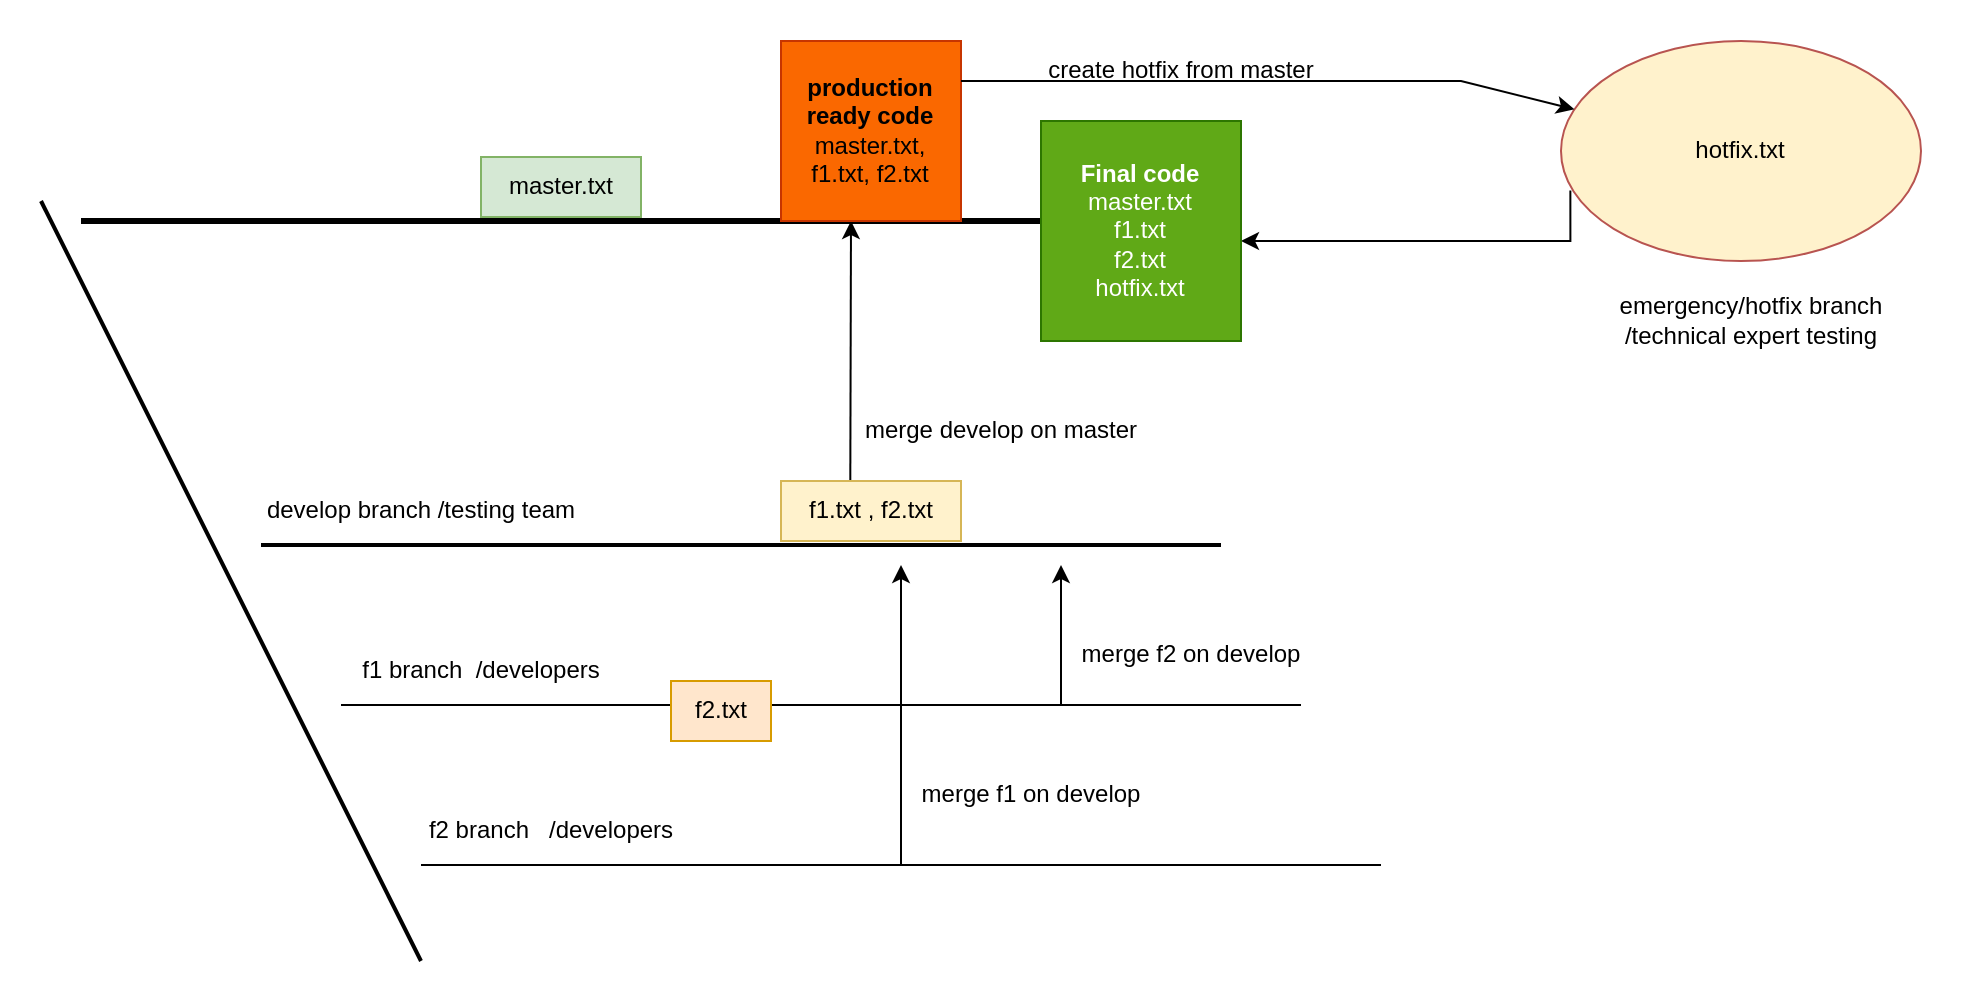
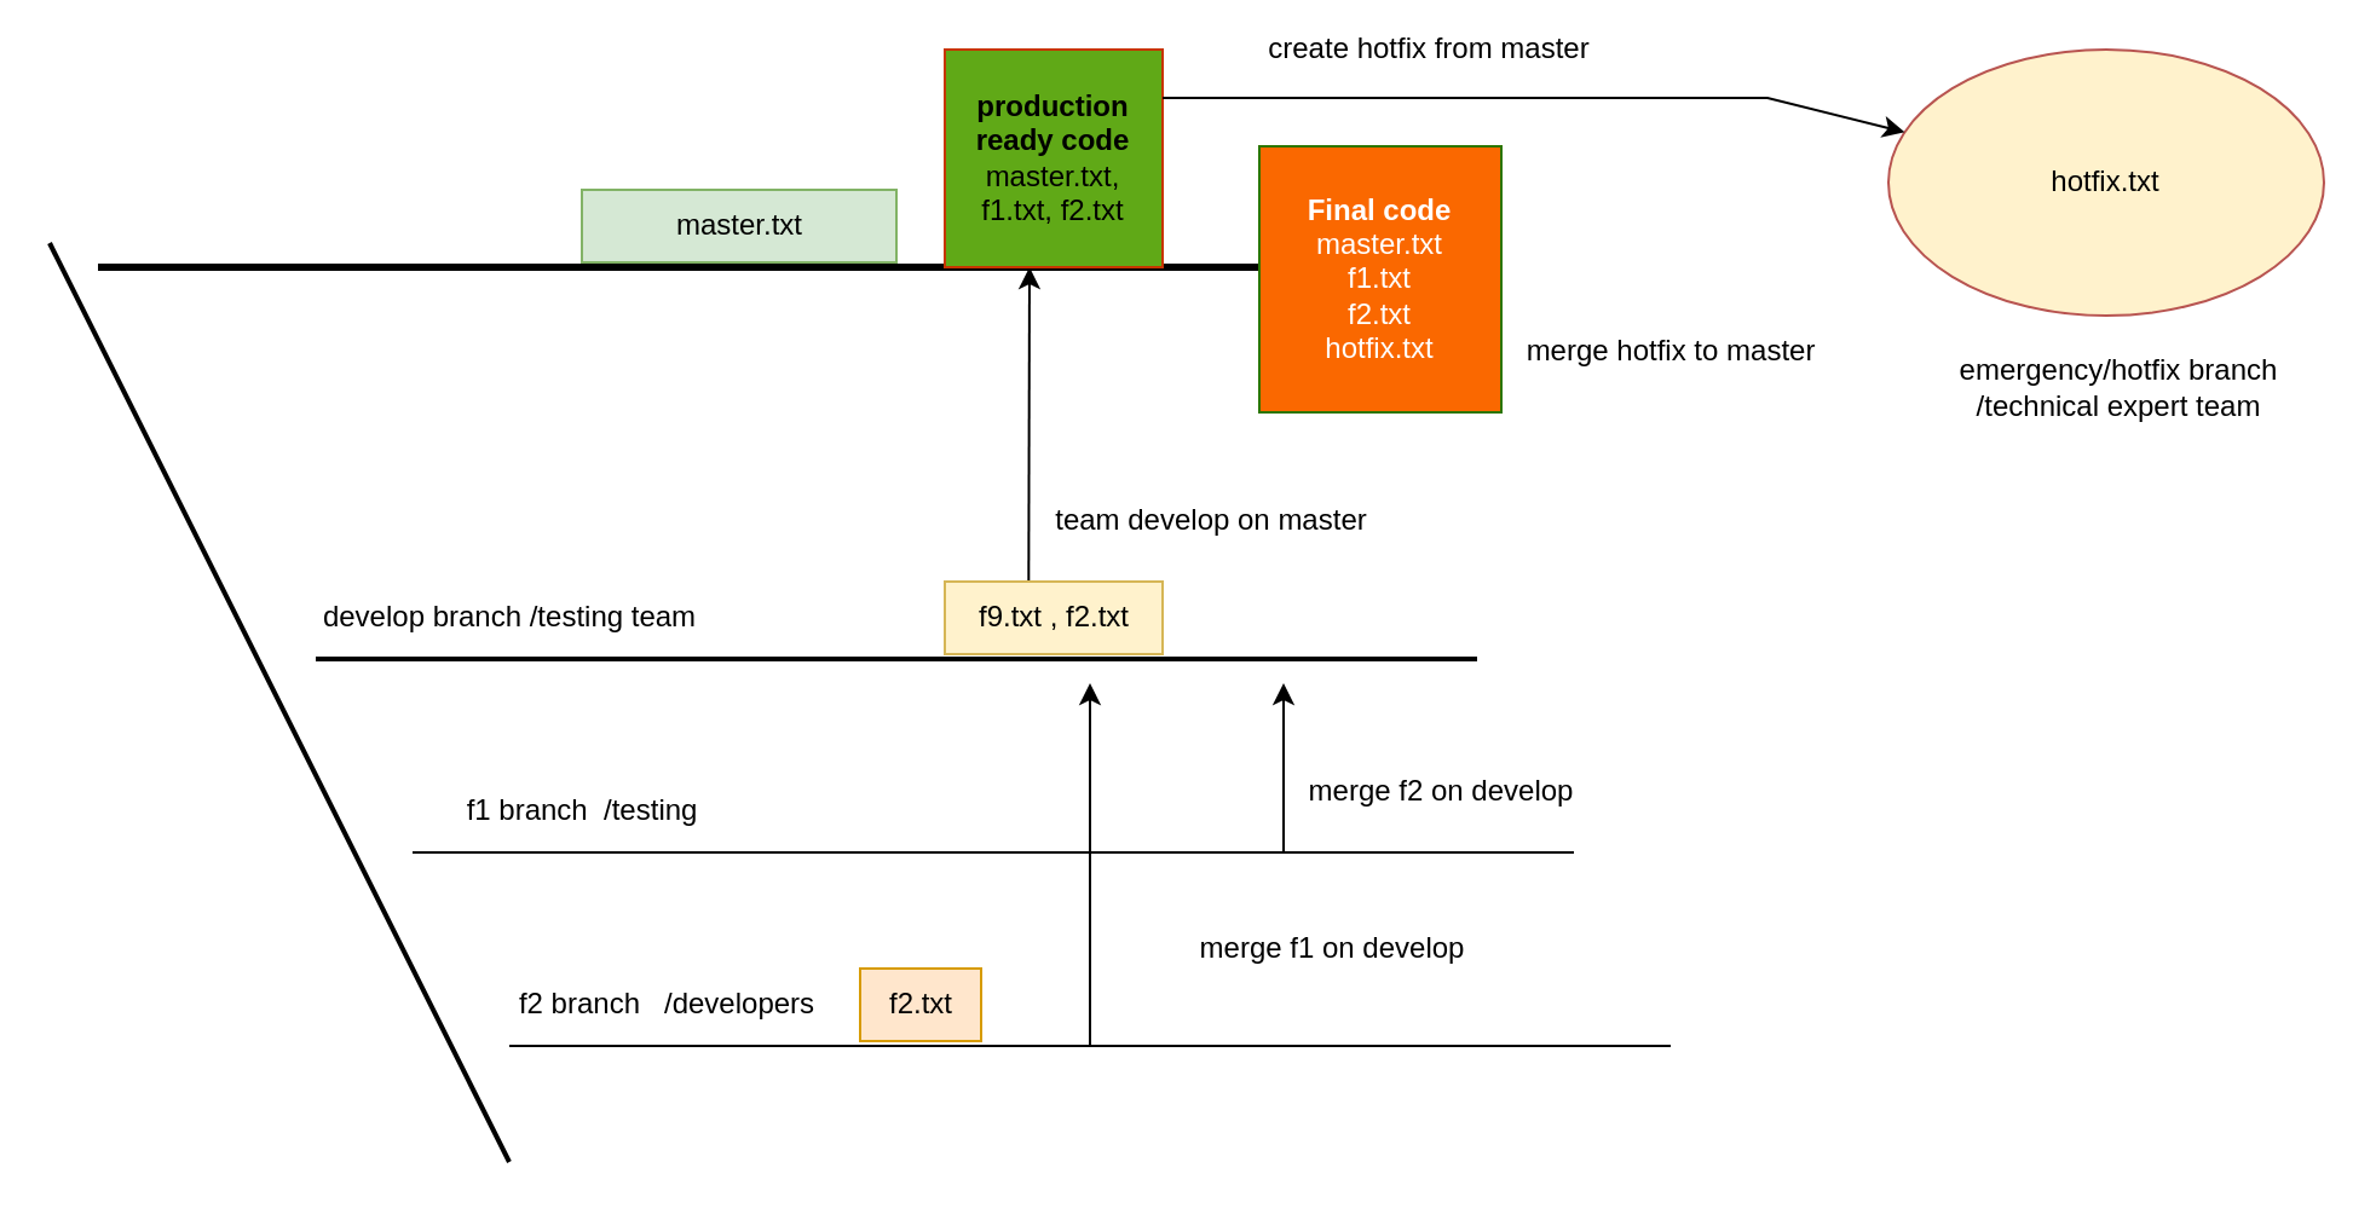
- <mxCell id="25" value="create hotfix from master" style="text;html=1;align=center;verticalAlign=middle;resizable=0;points=[];autosize=1;strokeColor=none;fillColor=none;" vertex="1" parent="1"><mxGeometry x="510" y="20" width="160" height="30" as="geometry" /></mxCell>
+ <mxCell id="25" value="create hotfix from master" style="text;html=1;align=center;verticalAlign=middle;resizable=0;points=[];autosize=1;strokeColor=none;fillColor=none;" vertex="1" parent="1"><mxGeometry x="510" y="5" width="160" height="30" as="geometry" /></mxCell>
- <mxCell id="18" value="&lt;b&gt;production ready code&lt;/b&gt;&lt;br&gt;master.txt, f1.txt, f2.txt" style="whiteSpace=wrap;html=1;aspect=fixed;fillColor=#fa6800;fontColor=#000000;strokeColor=#C73500;" vertex="1" parent="1"><mxGeometry x="390" y="20" width="90" height="90" as="geometry" /></mxCell>
+ <mxCell id="18" value="&lt;b&gt;production ready code&lt;/b&gt;&lt;br&gt;master.txt, f1.txt, f2.txt" style="whiteSpace=wrap;html=1;aspect=fixed;fillColor=#60a917;fontColor=#000000;strokeColor=#C73500;" vertex="1" parent="1"><mxGeometry x="390" y="20" width="90" height="90" as="geometry" /></mxCell>
- <mxCell id="10" value="master.txt" style="text;html=1;align=center;verticalAlign=middle;resizable=0;points=[];autosize=1;strokeColor=#82b366;fillColor=#d5e8d4;" vertex="1" parent="1"><mxGeometry x="240" y="78" width="80" height="30" as="geometry" /></mxCell>
+ <mxCell id="10" value="master.txt" style="text;html=1;align=center;verticalAlign=middle;resizable=0;points=[];autosize=1;strokeColor=#82b366;fillColor=#d5e8d4;" vertex="1" parent="1"><mxGeometry x="240" y="78" width="130" height="30" as="geometry" /></mxCell>
- <mxCell id="21" value="&lt;b&gt;Final code&lt;/b&gt;&lt;br&gt;master.txt&lt;br&gt;f1.txt&lt;br&gt;f2.txt&lt;br&gt;hotfix.txt" style="whiteSpace=wrap;html=1;fillColor=#60a917;strokeColor=#2D7600;fontColor=#ffffff;" vertex="1" parent="1"><mxGeometry x="520" y="60" width="100" height="110" as="geometry" /></mxCell>
+ <mxCell id="21" value="&lt;b&gt;Final code&lt;/b&gt;&lt;br&gt;master.txt&lt;br&gt;f1.txt&lt;br&gt;f2.txt&lt;br&gt;hotfix.txt" style="whiteSpace=wrap;html=1;fillColor=#fa6800;strokeColor=#2D7600;fontColor=#ffffff;" vertex="1" parent="1"><mxGeometry x="520" y="60" width="100" height="110" as="geometry" /></mxCell>
- <mxCell id="15" value="" style="edgeStyle=orthogonalEdgeStyle;rounded=0;orthogonalLoop=1;jettySize=auto;html=1;exitX=0.026;exitY=0.679;exitDx=0;exitDy=0;exitPerimeter=0;" edge="1" parent="1" source="16" target="21"><mxGeometry relative="1" as="geometry"><Array as="points"><mxPoint x="785" y="120" /></Array></mxGeometry></mxCell>
+ <mxCell id="26" value="merge hotfix to master" style="text;html=1;align=center;verticalAlign=middle;resizable=0;points=[];autosize=1;strokeColor=none;fillColor=none;" vertex="1" parent="1"><mxGeometry x="620" y="130" width="140" height="30" as="geometry" /></mxCell>
- <mxCell id="17" value="emergency/hotfix branch&lt;br&gt;/technical expert testing" style="text;html=1;align=center;verticalAlign=middle;resizable=0;points=[];autosize=1;strokeColor=none;fillColor=none;" vertex="1" parent="1"><mxGeometry x="800" y="140" width="150" height="40" as="geometry" /></mxCell>
+ <mxCell id="17" value="emergency/hotfix branch&lt;br&gt;/technical expert team" style="text;html=1;align=center;verticalAlign=middle;resizable=0;points=[];autosize=1;strokeColor=none;fillColor=none;" vertex="1" parent="1"><mxGeometry x="800" y="140" width="150" height="40" as="geometry" /></mxCell>
- <mxCell id="24" value="merge develop on master" style="text;html=1;align=center;verticalAlign=middle;resizable=0;points=[];autosize=1;strokeColor=none;fillColor=none;" vertex="1" parent="1"><mxGeometry x="420" y="200" width="160" height="30" as="geometry" /></mxCell>
+ <mxCell id="24" value="team develop on master" style="text;html=1;align=center;verticalAlign=middle;resizable=0;points=[];autosize=1;strokeColor=none;fillColor=none;" vertex="1" parent="1"><mxGeometry x="420" y="200" width="160" height="30" as="geometry" /></mxCell>
- <mxCell id="19" value="f1.txt , f2.txt" style="text;html=1;align=center;verticalAlign=middle;resizable=0;points=[];autosize=1;strokeColor=#d6b656;fillColor=#fff2cc;" vertex="1" parent="1"><mxGeometry x="390" y="240" width="90" height="30" as="geometry" /></mxCell>
+ <mxCell id="19" value="f9.txt , f2.txt" style="text;html=1;align=center;verticalAlign=middle;resizable=0;points=[];autosize=1;strokeColor=#d6b656;fillColor=#fff2cc;" vertex="1" parent="1"><mxGeometry x="390" y="240" width="90" height="30" as="geometry" /></mxCell>
- <mxCell id="8" value="f1 branch&amp;nbsp; /developers" style="text;html=1;align=center;verticalAlign=middle;resizable=0;points=[];autosize=1;strokeColor=none;fillColor=none;" vertex="1" parent="1"><mxGeometry x="170" y="320" width="140" height="30" as="geometry" /></mxCell>
+ <mxCell id="8" value="f1 branch&amp;nbsp; /testing" style="text;html=1;align=center;verticalAlign=middle;resizable=0;points=[];autosize=1;strokeColor=none;fillColor=none;" vertex="1" parent="1"><mxGeometry x="170" y="320" width="140" height="30" as="geometry" /></mxCell>
- <mxCell id="11" value="f2.txt" style="text;html=1;align=center;verticalAlign=middle;resizable=0;points=[];autosize=1;strokeColor=#d79b00;fillColor=#ffe6cc;" vertex="1" parent="1"><mxGeometry x="335" y="340" width="50" height="30" as="geometry" /></mxCell>
+ <mxCell id="11" value="f2.txt" style="text;html=1;align=center;verticalAlign=middle;resizable=0;points=[];autosize=1;strokeColor=#d79b00;fillColor=#ffe6cc;" vertex="1" parent="1"><mxGeometry x="355" y="400" width="50" height="30" as="geometry" /></mxCell>
- <mxCell id="22" value="merge f1 on develop" style="text;html=1;align=center;verticalAlign=middle;resizable=0;points=[];autosize=1;strokeColor=none;fillColor=none;" vertex="1" parent="1"><mxGeometry x="450" y="382" width="130" height="30" as="geometry" /></mxCell>
+ <mxCell id="22" value="merge f1 on develop" style="text;html=1;align=center;verticalAlign=middle;resizable=0;points=[];autosize=1;strokeColor=none;fillColor=none;" vertex="1" parent="1"><mxGeometry x="485" y="377" width="130" height="30" as="geometry" /></mxCell>
